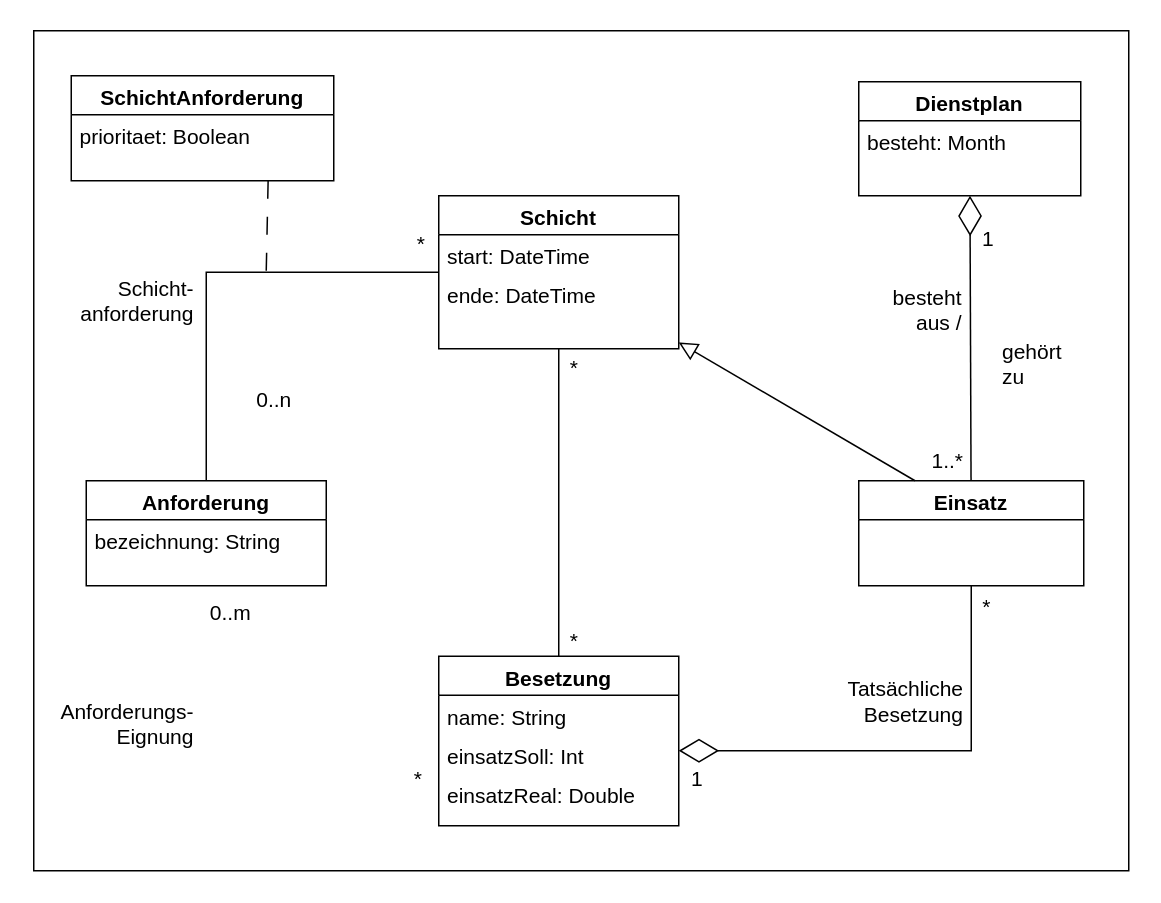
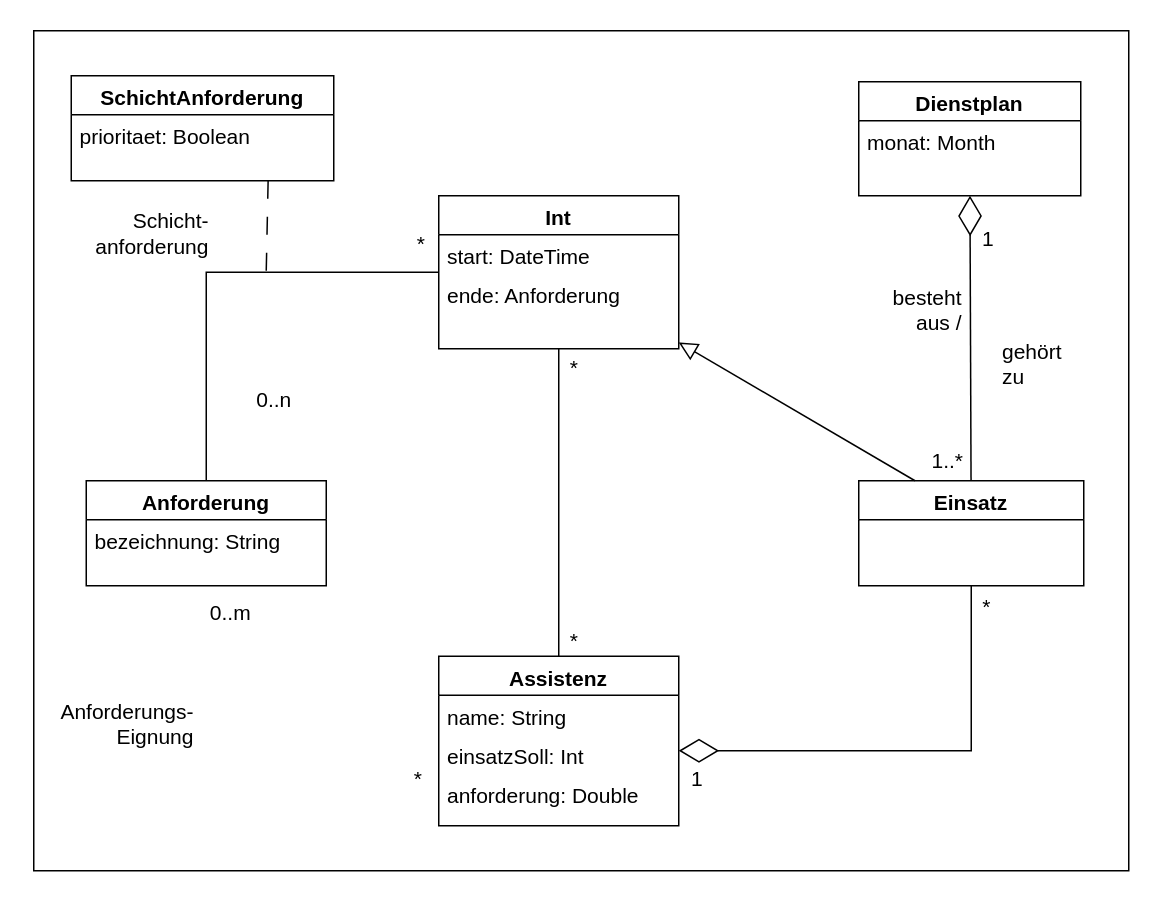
- <mxCell id="14" value="besteht: Month" style="text;align=left;verticalAlign=top;spacingLeft=4;spacingRight=4;overflow=hidden;rotatable=0;points=[[0,0.5],[1,0.5]];portConstraint=eastwest;rounded=0;shadow=0;html=0;fontSize=14;" vertex="1" parent="13"><mxGeometry y="26" width="148" height="26" as="geometry" /></mxCell>
+ <mxCell id="14" value="monat: Month" style="text;align=left;verticalAlign=top;spacingLeft=4;spacingRight=4;overflow=hidden;rotatable=0;points=[[0,0.5],[1,0.5]];portConstraint=eastwest;rounded=0;shadow=0;html=0;fontSize=14;" vertex="1" parent="13"><mxGeometry y="26" width="148" height="26" as="geometry" /></mxCell>
- <mxCell id="3" value="Schicht" style="swimlane;fontStyle=1;align=center;verticalAlign=top;childLayout=stackLayout;horizontal=1;startSize=26;horizontalStack=0;resizeParent=1;resizeLast=0;collapsible=1;marginBottom=0;rounded=0;shadow=0;strokeWidth=1;fontSize=14;" parent="1" vertex="1"><mxGeometry x="292" y="130" width="160" height="102" as="geometry"><mxRectangle x="230" y="140" width="160" height="26" as="alternateBounds" /></mxGeometry></mxCell>
+ <mxCell id="3" value="Int" style="swimlane;fontStyle=1;align=center;verticalAlign=top;childLayout=stackLayout;horizontal=1;startSize=26;horizontalStack=0;resizeParent=1;resizeLast=0;collapsible=1;marginBottom=0;rounded=0;shadow=0;strokeWidth=1;fontSize=14;" parent="1" vertex="1"><mxGeometry x="292" y="130" width="160" height="102" as="geometry"><mxRectangle x="230" y="140" width="160" height="26" as="alternateBounds" /></mxGeometry></mxCell>
- <mxCell id="5" value="ende: DateTime" style="text;align=left;verticalAlign=top;spacingLeft=4;spacingRight=4;overflow=hidden;rotatable=0;points=[[0,0.5],[1,0.5]];portConstraint=eastwest;rounded=0;shadow=0;html=0;fontSize=14;" parent="3" vertex="1"><mxGeometry y="52" width="160" height="26" as="geometry" /></mxCell>
+ <mxCell id="5" value="ende: Anforderung" style="text;align=left;verticalAlign=top;spacingLeft=4;spacingRight=4;overflow=hidden;rotatable=0;points=[[0,0.5],[1,0.5]];portConstraint=eastwest;rounded=0;shadow=0;html=0;fontSize=14;" parent="3" vertex="1"><mxGeometry y="52" width="160" height="26" as="geometry" /></mxCell>
- <mxCell id="32" value="Schicht-&lt;div&gt;anforderung&lt;/div&gt;" style="text;html=1;align=right;verticalAlign=middle;resizable=0;points=[];autosize=1;strokeColor=none;fillColor=none;fontSize=14;" parent="1" vertex="1"><mxGeometry x="30" y="175" width="100" height="50" as="geometry" /></mxCell>
+ <mxCell id="32" value="Schicht-&lt;div&gt;anforderung&lt;/div&gt;" style="text;html=1;align=right;verticalAlign=middle;resizable=0;points=[];autosize=1;strokeColor=none;fillColor=none;fontSize=14;" parent="1" vertex="1"><mxGeometry x="40" y="130" width="100" height="50" as="geometry" /></mxCell>
- <mxCell id="8" value="Besetzung" style="swimlane;fontStyle=1;align=center;verticalAlign=top;childLayout=stackLayout;horizontal=1;startSize=26;horizontalStack=0;resizeParent=1;resizeLast=0;collapsible=1;marginBottom=0;rounded=0;shadow=0;strokeWidth=1;fontSize=14;" parent="1" vertex="1"><mxGeometry x="292" y="437" width="160" height="113" as="geometry"><mxRectangle x="550" y="140" width="160" height="26" as="alternateBounds" /></mxGeometry></mxCell>
+ <mxCell id="8" value="Assistenz" style="swimlane;fontStyle=1;align=center;verticalAlign=top;childLayout=stackLayout;horizontal=1;startSize=26;horizontalStack=0;resizeParent=1;resizeLast=0;collapsible=1;marginBottom=0;rounded=0;shadow=0;strokeWidth=1;fontSize=14;" parent="1" vertex="1"><mxGeometry x="292" y="437" width="160" height="113" as="geometry"><mxRectangle x="550" y="140" width="160" height="26" as="alternateBounds" /></mxGeometry></mxCell>
- <mxCell id="34" value="Tatsächliche&lt;div&gt;Besetzung&lt;/div&gt;" style="text;html=1;align=right;verticalAlign=middle;resizable=0;points=[];autosize=1;strokeColor=none;fillColor=none;fontSize=14;" parent="1" vertex="1"><mxGeometry x="543" y="442" width="100" height="50" as="geometry" /></mxCell>
- <mxCell id="11" value="einsatzReal: Double" style="text;align=left;verticalAlign=top;spacingLeft=4;spacingRight=4;overflow=hidden;rotatable=0;points=[[0,0.5],[1,0.5]];portConstraint=eastwest;rounded=0;shadow=0;html=0;fontSize=14;" parent="8" vertex="1"><mxGeometry y="78" width="160" height="26" as="geometry" /></mxCell>
+ <mxCell id="11" value="anforderung: Double" style="text;align=left;verticalAlign=top;spacingLeft=4;spacingRight=4;overflow=hidden;rotatable=0;points=[[0,0.5],[1,0.5]];portConstraint=eastwest;rounded=0;shadow=0;html=0;fontSize=14;" parent="8" vertex="1"><mxGeometry y="78" width="160" height="26" as="geometry" /></mxCell>
